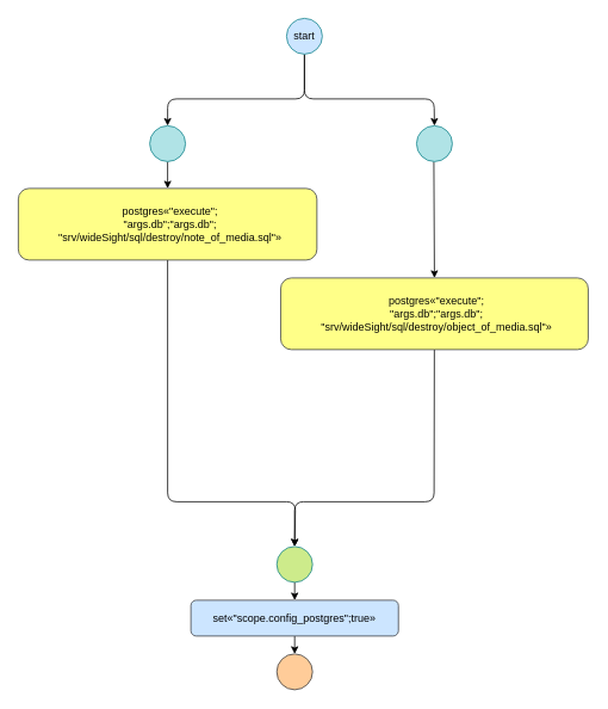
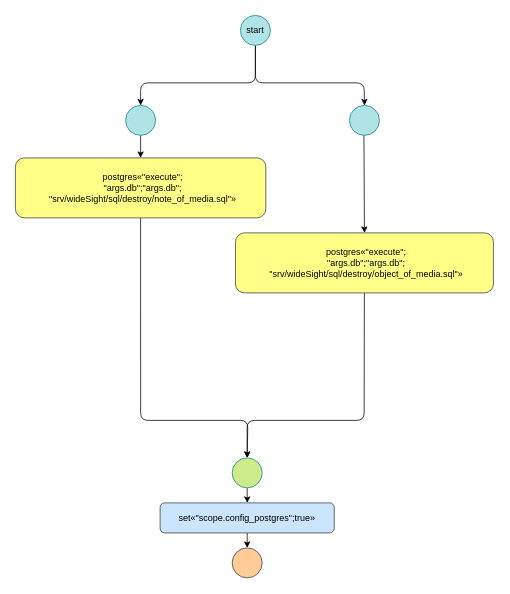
- <mxCell id="4" value="start" style="ellipse;whiteSpace=wrap;html=1;fillColor=#cce5ff;strokeColor=#0e8088;fontColor=#050505;" parent="1" vertex="1"><mxGeometry x="320" y="20" width="40" height="40" as="geometry" /></mxCell>
+ <mxCell id="4" value="start" style="ellipse;whiteSpace=wrap;html=1;fillColor=#b0e3e6;strokeColor=#0e8088;fontColor=#050505;" parent="1" vertex="1"><mxGeometry x="320" y="20" width="40" height="40" as="geometry" /></mxCell>
